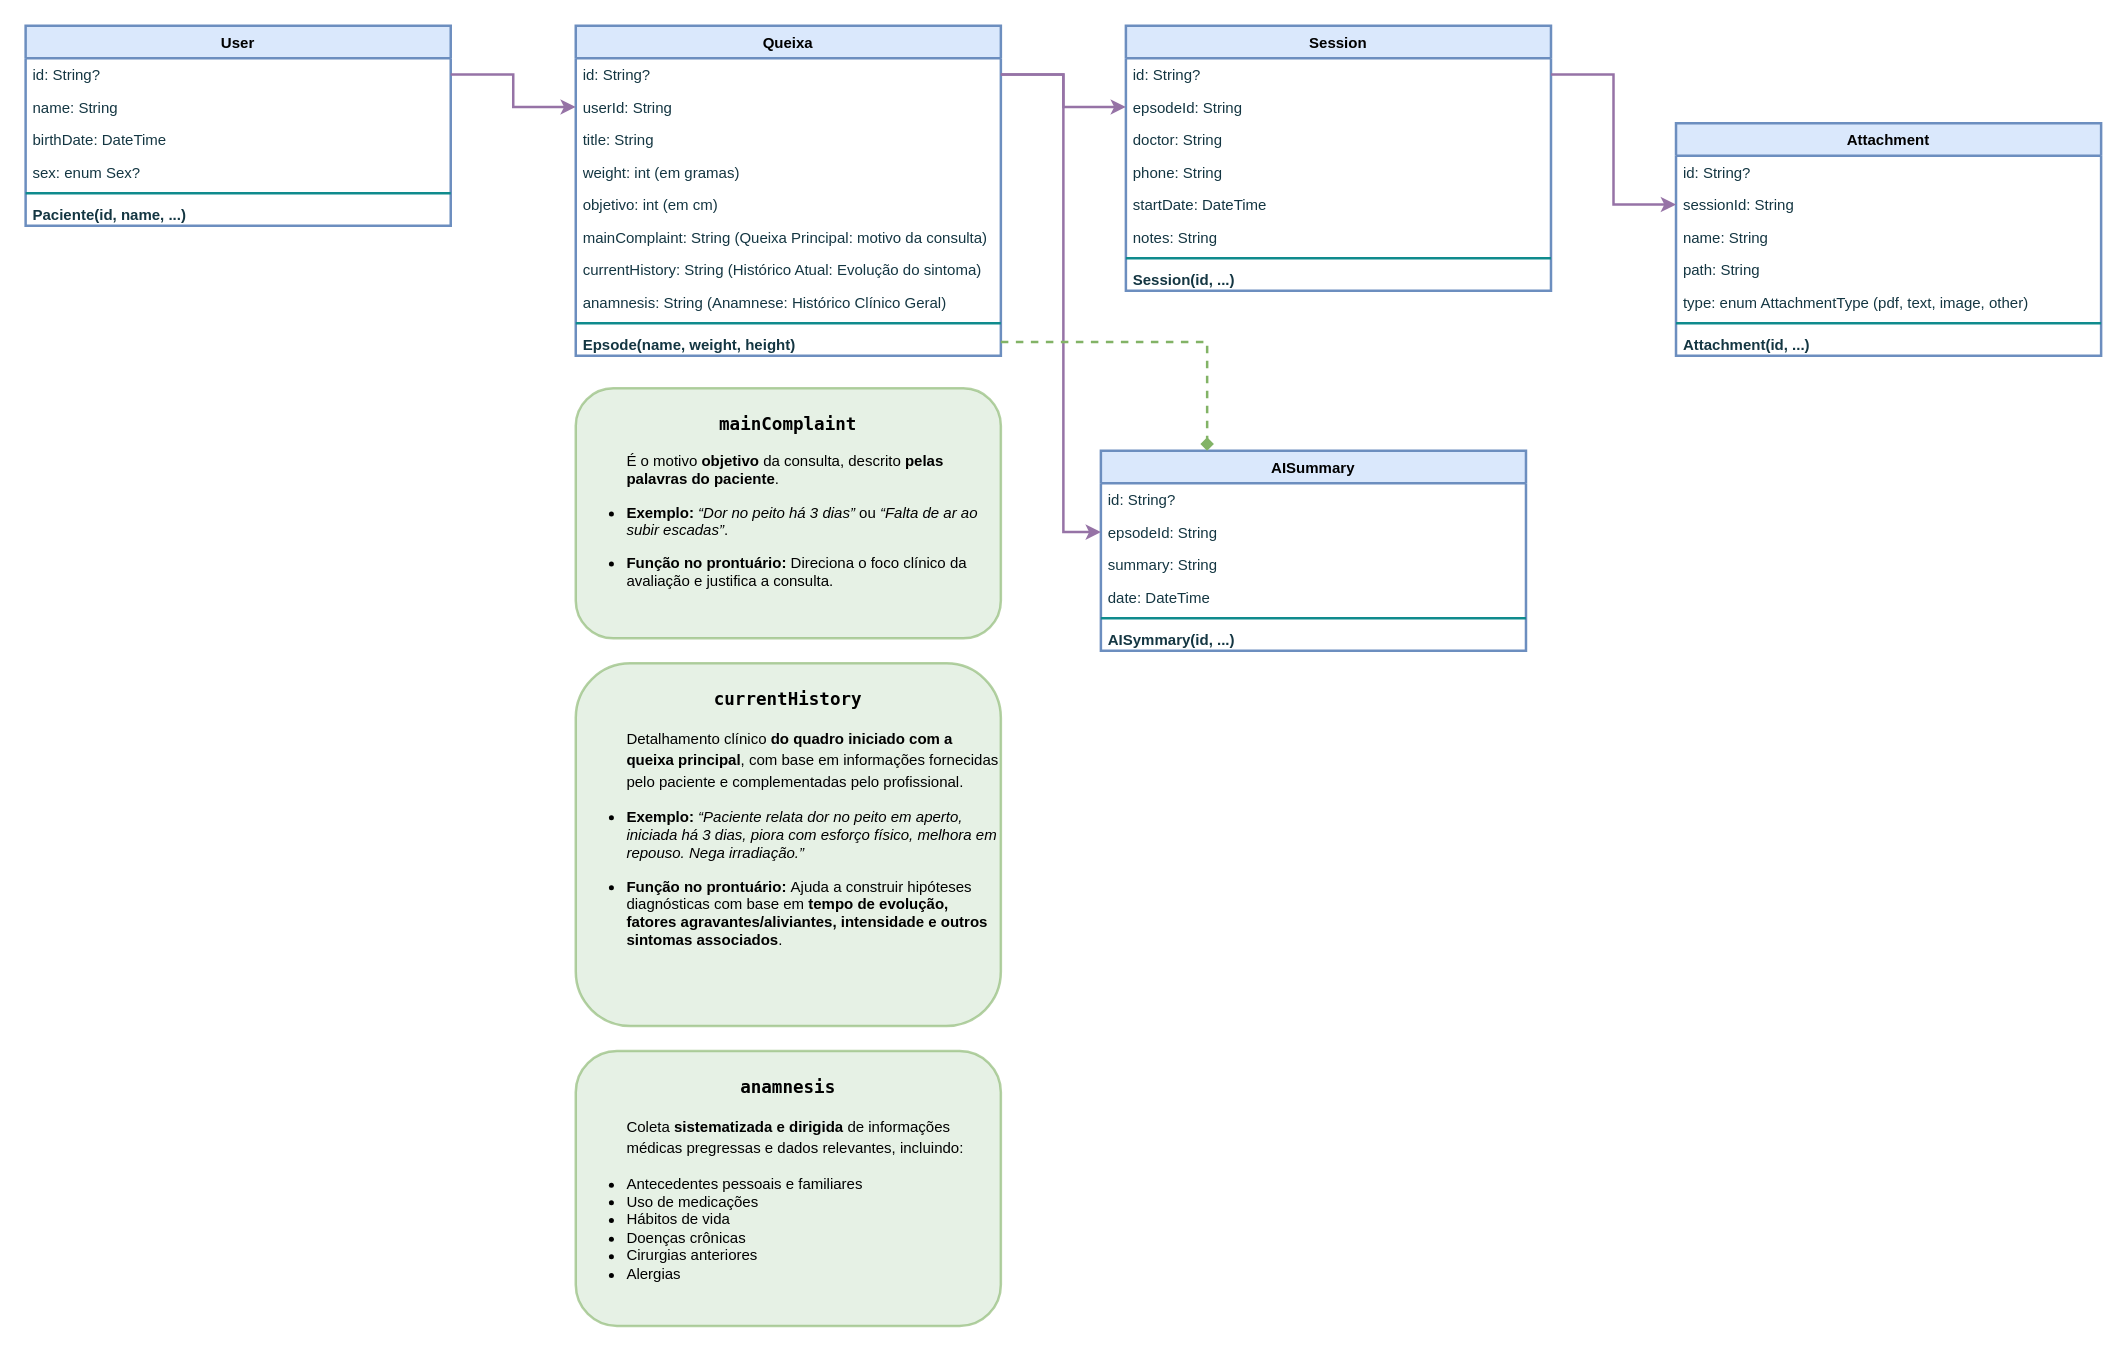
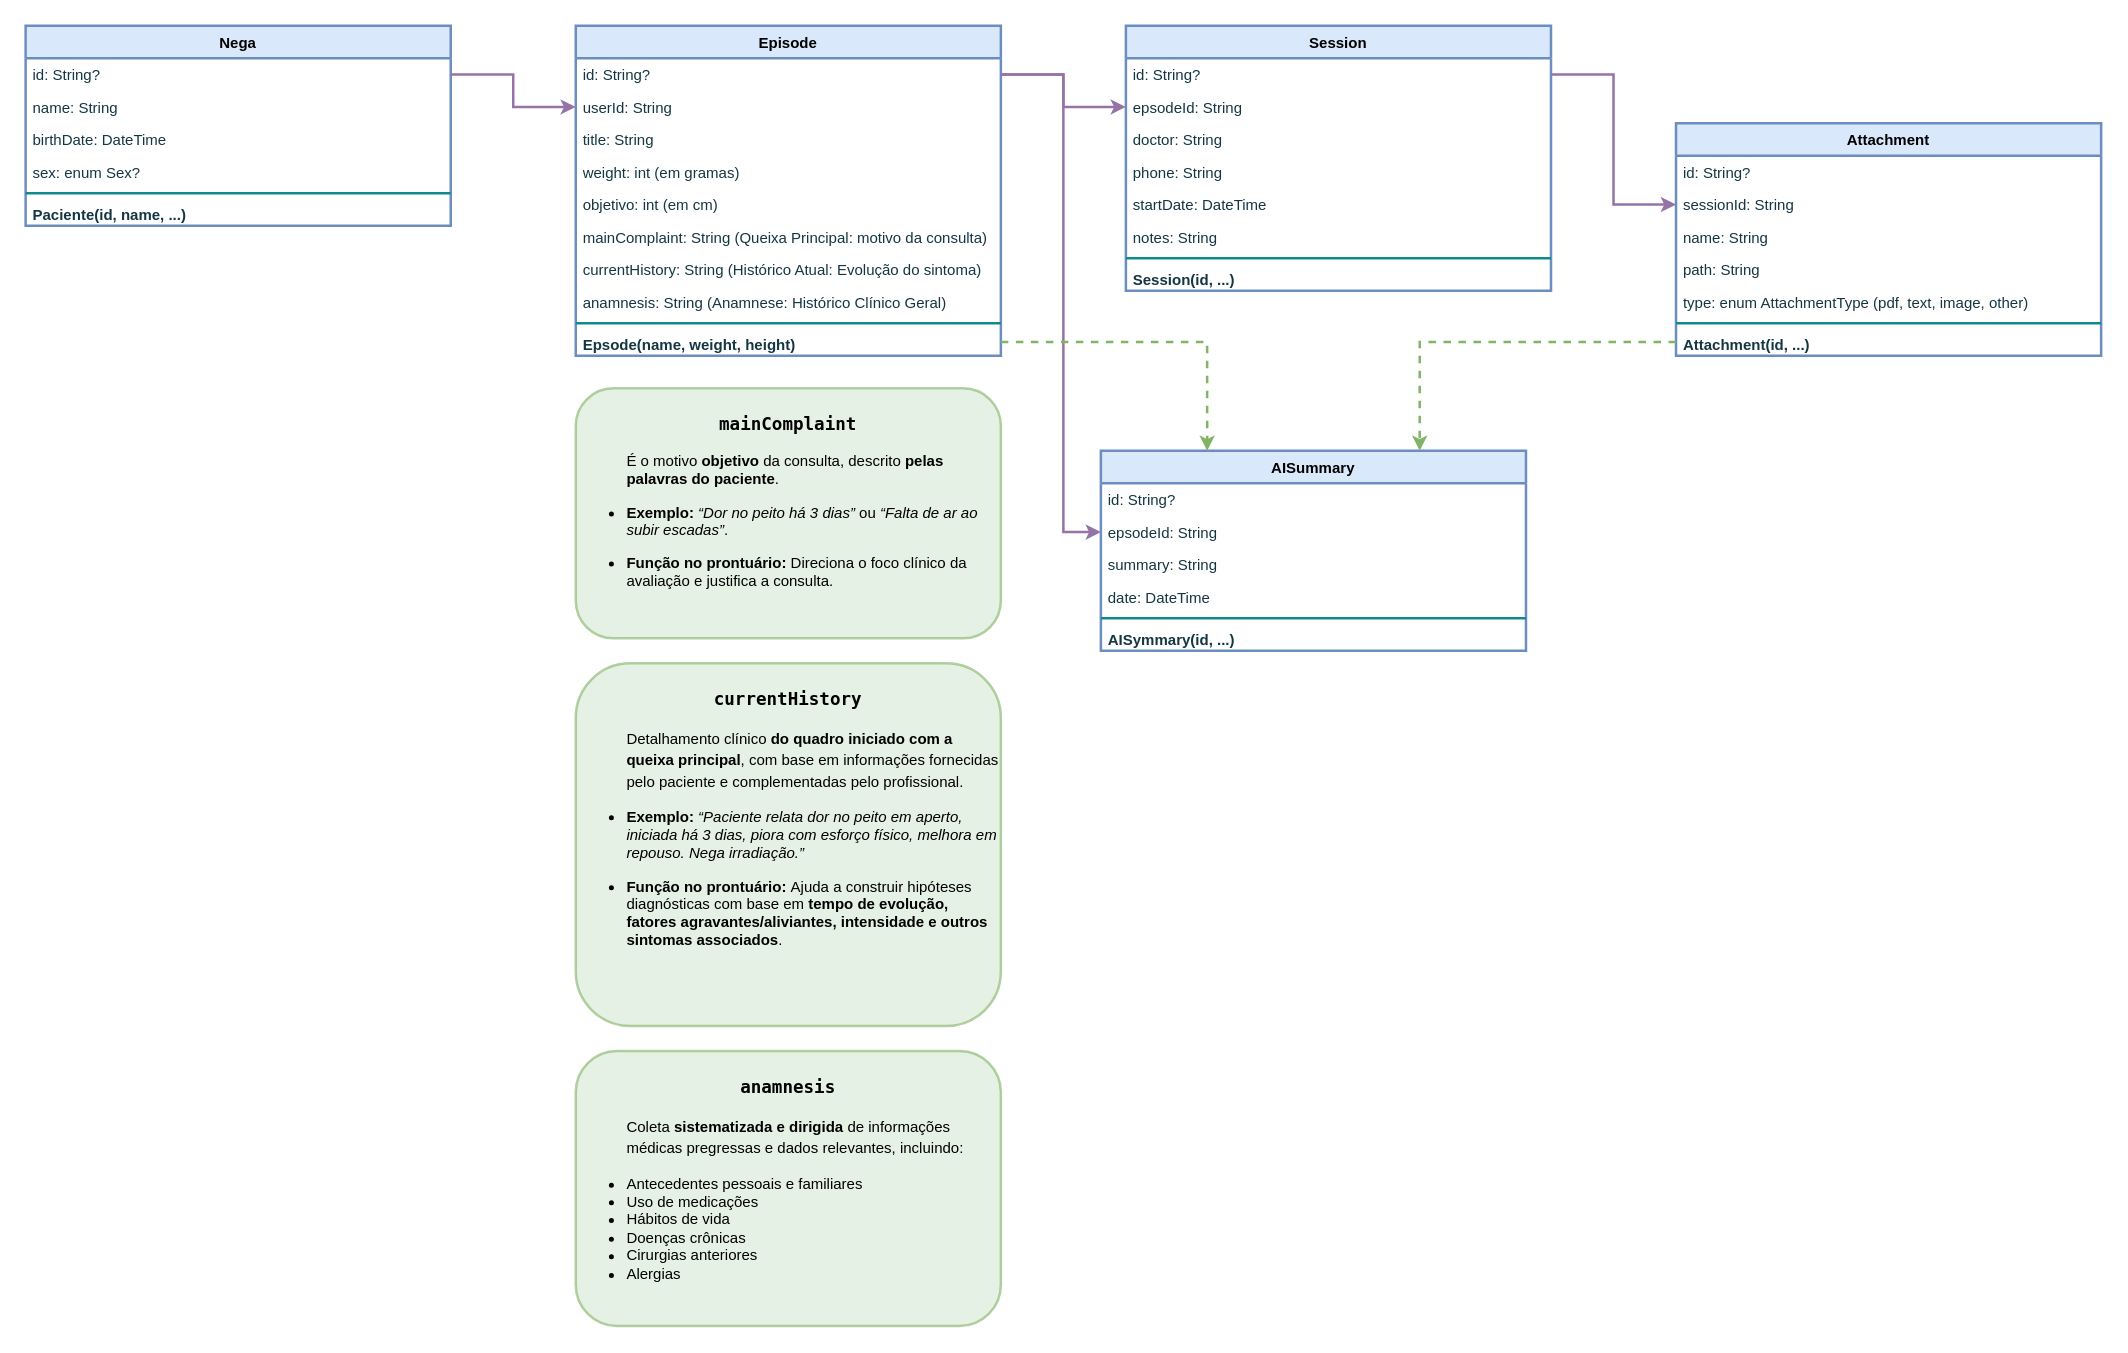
- <mxCell id="30" value="User" style="swimlane;fontStyle=1;align=center;verticalAlign=top;childLayout=stackLayout;horizontal=1;startSize=26;horizontalStack=0;resizeParent=1;resizeParentMax=0;resizeLast=0;collapsible=1;marginBottom=0;whiteSpace=wrap;html=1;labelBackgroundColor=none;fillColor=#dae8fc;strokeColor=#6c8ebf;strokeWidth=2;" parent="1" vertex="1"><mxGeometry x="20" y="20" width="340" height="160" as="geometry"><mxRectangle x="400" y="280" width="120" height="30" as="alternateBounds" /></mxGeometry></mxCell>
+ <mxCell id="30" value="Nega" style="swimlane;fontStyle=1;align=center;verticalAlign=top;childLayout=stackLayout;horizontal=1;startSize=26;horizontalStack=0;resizeParent=1;resizeParentMax=0;resizeLast=0;collapsible=1;marginBottom=0;whiteSpace=wrap;html=1;labelBackgroundColor=none;fillColor=#dae8fc;strokeColor=#6c8ebf;strokeWidth=2;" parent="1" vertex="1"><mxGeometry x="20" y="20" width="340" height="160" as="geometry"><mxRectangle x="400" y="280" width="120" height="30" as="alternateBounds" /></mxGeometry></mxCell>
- <mxCell id="2" value="Queixa" style="swimlane;fontStyle=1;align=center;verticalAlign=top;childLayout=stackLayout;horizontal=1;startSize=26;horizontalStack=0;resizeParent=1;resizeParentMax=0;resizeLast=0;collapsible=1;marginBottom=0;whiteSpace=wrap;html=1;labelBackgroundColor=none;fillColor=#dae8fc;strokeColor=#6c8ebf;strokeWidth=2;" parent="1" vertex="1"><mxGeometry x="460" y="20" width="340" height="264" as="geometry"><mxRectangle x="400" y="280" width="120" height="30" as="alternateBounds" /></mxGeometry></mxCell>
+ <mxCell id="2" value="Episode" style="swimlane;fontStyle=1;align=center;verticalAlign=top;childLayout=stackLayout;horizontal=1;startSize=26;horizontalStack=0;resizeParent=1;resizeParentMax=0;resizeLast=0;collapsible=1;marginBottom=0;whiteSpace=wrap;html=1;labelBackgroundColor=none;fillColor=#dae8fc;strokeColor=#6c8ebf;strokeWidth=2;" parent="1" vertex="1"><mxGeometry x="460" y="20" width="340" height="264" as="geometry"><mxRectangle x="400" y="280" width="120" height="30" as="alternateBounds" /></mxGeometry></mxCell>
+ <mxCell id="51" style="edgeStyle=orthogonalEdgeStyle;rounded=0;orthogonalLoop=1;jettySize=auto;html=1;strokeWidth=2;fillColor=#d5e8d4;strokeColor=#82b366;dashed=1;exitX=0;exitY=0.5;exitDx=0;exitDy=0;entryX=0.75;entryY=0;entryDx=0;entryDy=0;" parent="1" source="29" target="40" edge="1"><mxGeometry relative="1" as="geometry"><mxPoint x="1097" y="300" as="targetPoint" /></mxGeometry></mxCell>
- <mxCell id="52" style="edgeStyle=orthogonalEdgeStyle;rounded=0;orthogonalLoop=1;jettySize=auto;html=1;strokeWidth=2;fillColor=#d5e8d4;strokeColor=#82b366;dashed=1;exitX=1;exitY=0.5;exitDx=0;exitDy=0;entryX=0.25;entryY=0;entryDx=0;entryDy=0;endArrow=diamond;" parent="1" source="12" target="40" edge="1"><mxGeometry relative="1" as="geometry"><mxPoint x="910" y="147" as="sourcePoint" /><mxPoint x="1040" y="350" as="targetPoint" /></mxGeometry></mxCell>
+ <mxCell id="52" style="edgeStyle=orthogonalEdgeStyle;rounded=0;orthogonalLoop=1;jettySize=auto;html=1;strokeWidth=2;fillColor=#d5e8d4;strokeColor=#82b366;dashed=1;exitX=1;exitY=0.5;exitDx=0;exitDy=0;entryX=0.25;entryY=0;entryDx=0;entryDy=0;" parent="1" source="12" target="40" edge="1"><mxGeometry relative="1" as="geometry"><mxPoint x="910" y="147" as="sourcePoint" /><mxPoint x="1040" y="350" as="targetPoint" /></mxGeometry></mxCell>
